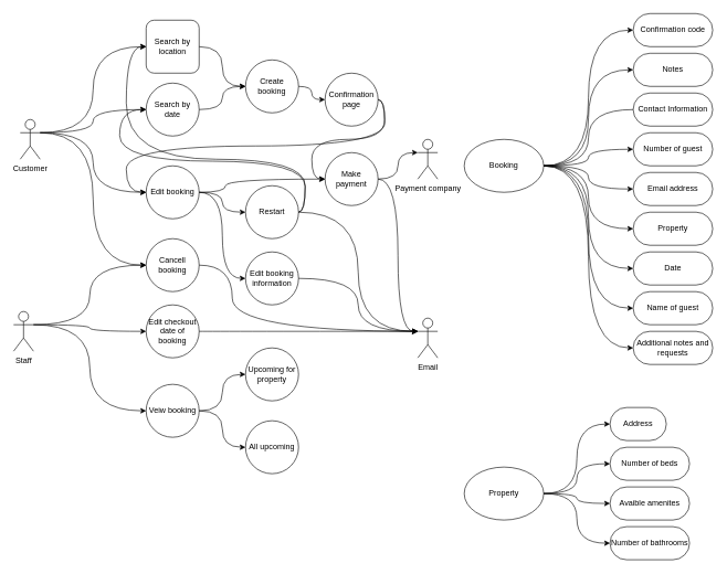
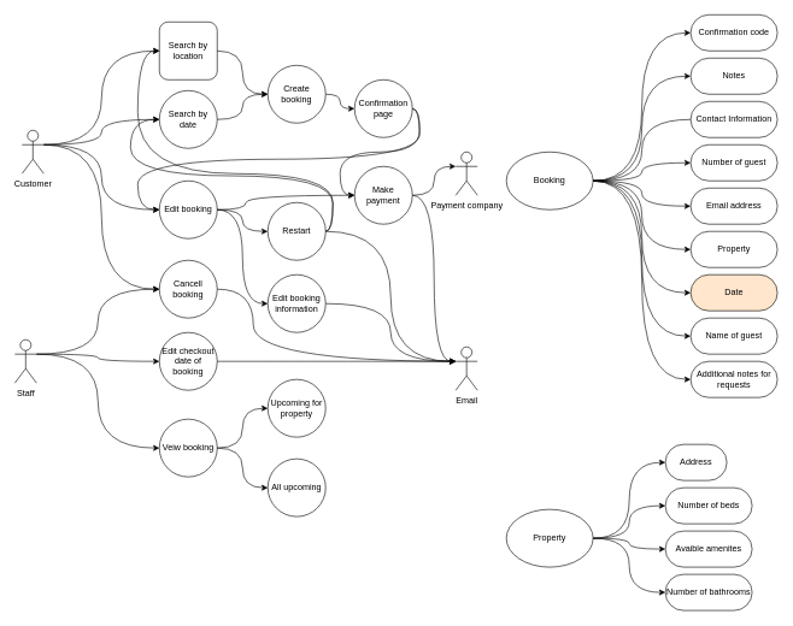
- <mxCell id="14" value="Date" style="rounded=1;whiteSpace=wrap;html=1;arcSize=50;" parent="1" vertex="1"><mxGeometry x="955" y="380" width="120" height="50" as="geometry" /></mxCell>
+ <mxCell id="14" value="Date" style="rounded=1;whiteSpace=wrap;html=1;arcSize=50;fillColor=#ffe6cc;" parent="1" vertex="1"><mxGeometry x="955" y="380" width="120" height="50" as="geometry" /></mxCell>
- <mxCell id="63" value="Additional notes and requests" style="rounded=1;whiteSpace=wrap;html=1;arcSize=50;" parent="1" vertex="1"><mxGeometry x="955" y="500" width="120" height="50" as="geometry" /></mxCell>
+ <mxCell id="63" value="Additional notes for requests" style="rounded=1;whiteSpace=wrap;html=1;arcSize=50;" parent="1" vertex="1"><mxGeometry x="955" y="500" width="120" height="50" as="geometry" /></mxCell>
